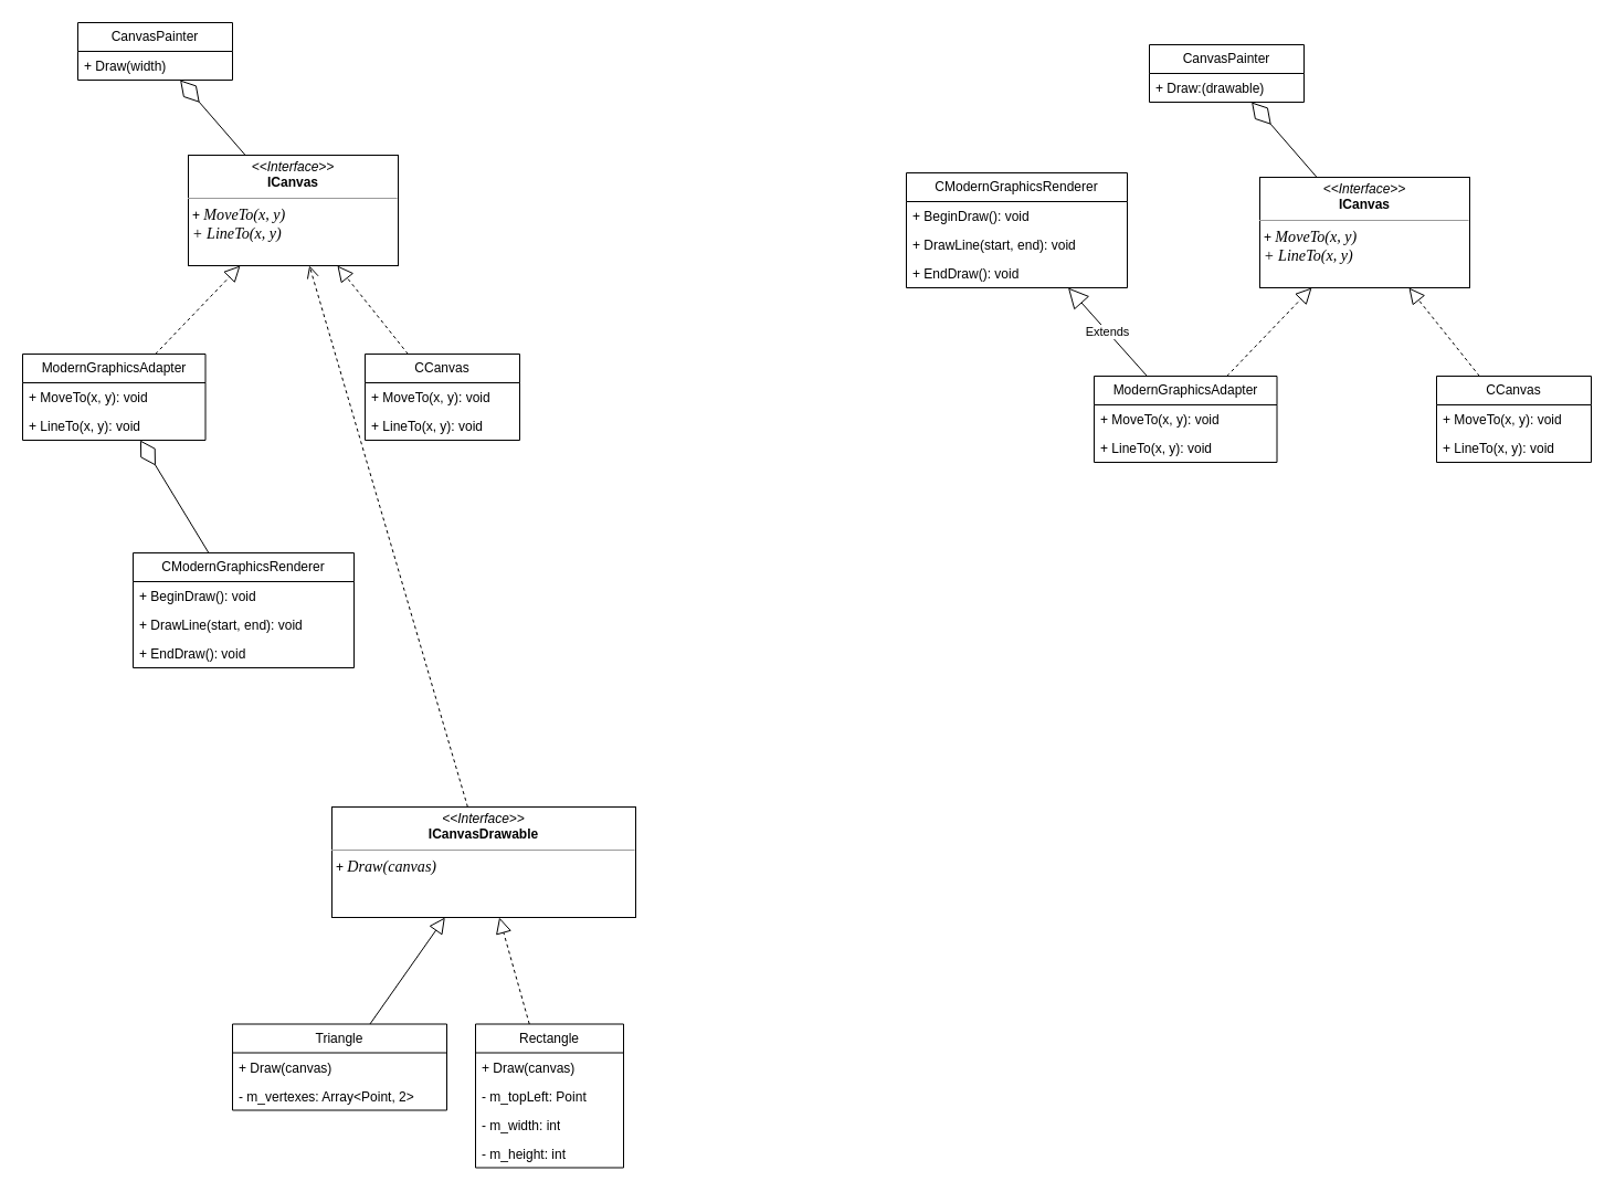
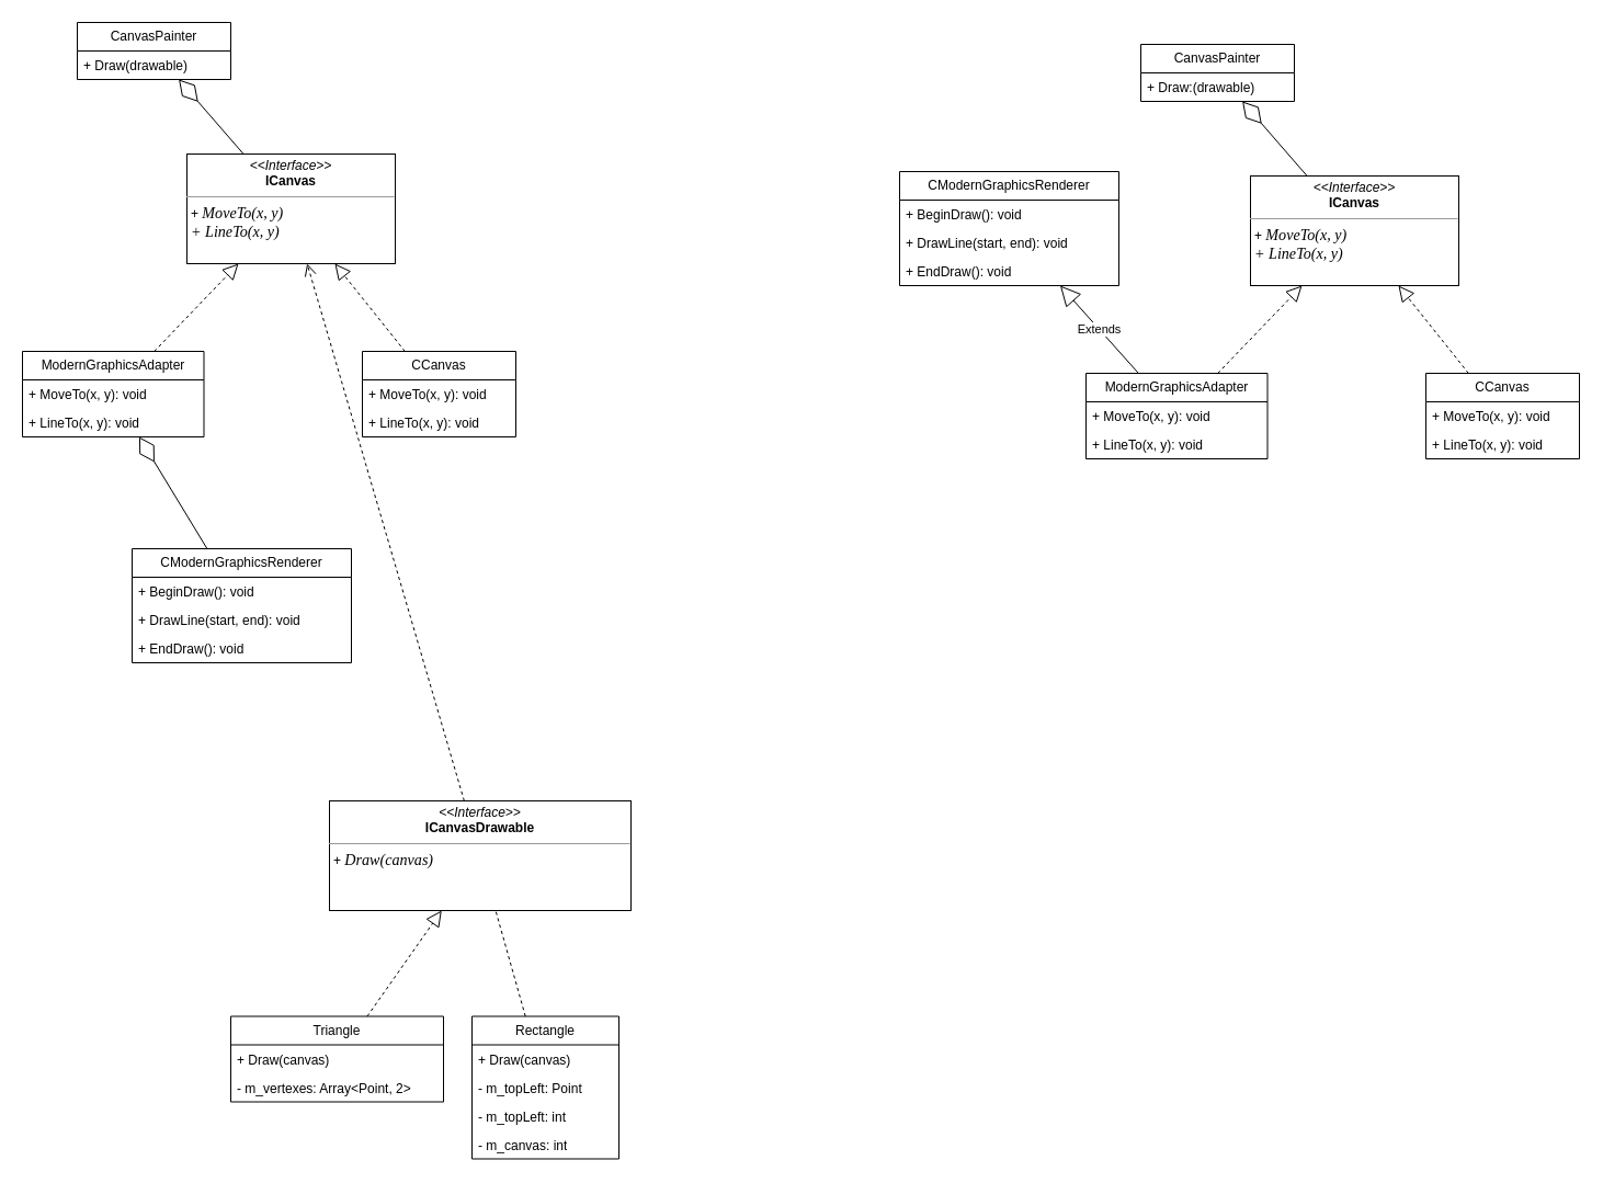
- <mxCell id="6" value="+ Draw(width)" style="text;strokeColor=none;fillColor=none;align=left;verticalAlign=top;spacingLeft=4;spacingRight=4;overflow=hidden;rotatable=0;points=[[0,0.5],[1,0.5]];portConstraint=eastwest;whiteSpace=wrap;html=1;" vertex="1" parent="5"><mxGeometry y="26" width="140" height="26" as="geometry" /></mxCell>
+ <mxCell id="6" value="+ Draw(drawable)" style="text;strokeColor=none;fillColor=none;align=left;verticalAlign=top;spacingLeft=4;spacingRight=4;overflow=hidden;rotatable=0;points=[[0,0.5],[1,0.5]];portConstraint=eastwest;whiteSpace=wrap;html=1;" vertex="1" parent="5"><mxGeometry y="26" width="140" height="26" as="geometry" /></mxCell>
- <mxCell id="30" value="" style="endArrow=block;dashed=1;endFill=0;endSize=12;html=1;rounded=0;" edge="1" parent="1" source="24" target="4"><mxGeometry width="160" relative="1" as="geometry"><mxPoint x="390" y="856.5" as="sourcePoint" /><mxPoint x="550" y="856.5" as="targetPoint" /></mxGeometry></mxCell>
+ <mxCell id="30" value="" style="endArrow=none;dashed=1;endFill=0;endSize=12;html=1;rounded=0;" edge="1" parent="1" source="24" target="4"><mxGeometry width="160" relative="1" as="geometry"><mxPoint x="390" y="856.5" as="sourcePoint" /><mxPoint x="550" y="856.5" as="targetPoint" /></mxGeometry></mxCell>
- <mxCell id="29" value="" style="endArrow=block;dashed=0;endFill=0;endSize=12;html=1;rounded=0;" edge="1" parent="1" source="21" target="4"><mxGeometry width="160" relative="1" as="geometry"><mxPoint x="390" y="956.5" as="sourcePoint" /><mxPoint x="550" y="956.5" as="targetPoint" /></mxGeometry></mxCell>
+ <mxCell id="29" value="" style="endArrow=block;dashed=1;endFill=0;endSize=12;html=1;rounded=0;" edge="1" parent="1" source="21" target="4"><mxGeometry width="160" relative="1" as="geometry"><mxPoint x="390" y="956.5" as="sourcePoint" /><mxPoint x="550" y="956.5" as="targetPoint" /></mxGeometry></mxCell>
- <mxCell id="27" value="- m_width: int" style="text;strokeColor=none;fillColor=none;align=left;verticalAlign=top;spacingLeft=4;spacingRight=4;overflow=hidden;rotatable=0;points=[[0,0.5],[1,0.5]];portConstraint=eastwest;whiteSpace=wrap;html=1;" vertex="1" parent="24"><mxGeometry y="78" width="134" height="26" as="geometry" /></mxCell>
+ <mxCell id="27" value="- m_topLeft: int" style="text;strokeColor=none;fillColor=none;align=left;verticalAlign=top;spacingLeft=4;spacingRight=4;overflow=hidden;rotatable=0;points=[[0,0.5],[1,0.5]];portConstraint=eastwest;whiteSpace=wrap;html=1;" vertex="1" parent="24"><mxGeometry y="78" width="134" height="26" as="geometry" /></mxCell>
- <mxCell id="28" value="- m_height: int" style="text;strokeColor=none;fillColor=none;align=left;verticalAlign=top;spacingLeft=4;spacingRight=4;overflow=hidden;rotatable=0;points=[[0,0.5],[1,0.5]];portConstraint=eastwest;whiteSpace=wrap;html=1;" vertex="1" parent="24"><mxGeometry y="104" width="134" height="26" as="geometry" /></mxCell>
+ <mxCell id="28" value="- m_canvas: int" style="text;strokeColor=none;fillColor=none;align=left;verticalAlign=top;spacingLeft=4;spacingRight=4;overflow=hidden;rotatable=0;points=[[0,0.5],[1,0.5]];portConstraint=eastwest;whiteSpace=wrap;html=1;" vertex="1" parent="24"><mxGeometry y="104" width="134" height="26" as="geometry" /></mxCell>
